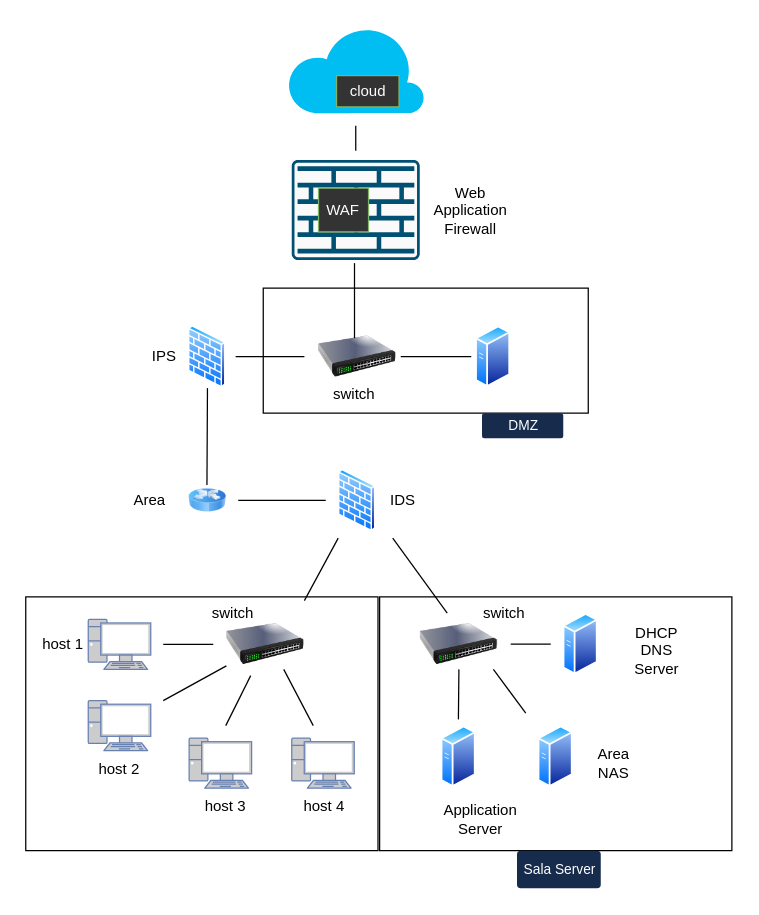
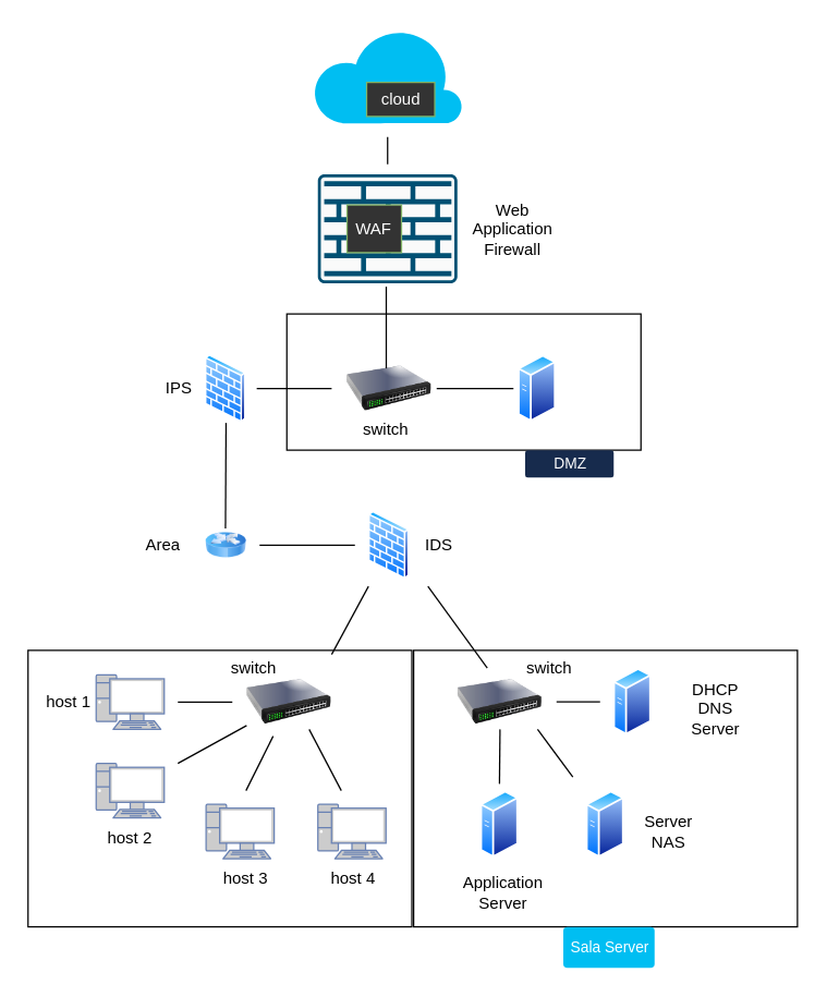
- <mxCell id="33" value="Area&lt;div&gt;NAS&lt;/div&gt;" style="text;html=1;align=center;verticalAlign=middle;whiteSpace=wrap;rounded=0;" vertex="1" parent="1"><mxGeometry x="470" y="600" width="40.5" height="20" as="geometry" /></mxCell>
+ <mxCell id="33" value="Server&lt;div&gt;NAS&lt;/div&gt;" style="text;html=1;align=center;verticalAlign=middle;whiteSpace=wrap;rounded=0;" vertex="1" parent="1"><mxGeometry x="470" y="600" width="40.5" height="20" as="geometry" /></mxCell>
- <mxCell id="34" value="Application Server" style="text;html=1;align=center;verticalAlign=middle;whiteSpace=wrap;rounded=0;" vertex="1" parent="1"><mxGeometry x="354" y="640" width="60" height="30" as="geometry" /></mxCell>
+ <mxCell id="34" value="Application Server" style="text;html=1;align=center;verticalAlign=middle;whiteSpace=wrap;rounded=0;" vertex="1" parent="1"><mxGeometry x="339" y="640" width="60" height="30" as="geometry" /></mxCell>
- <mxCell id="49" value="Sala Server" style="rounded=1;arcSize=10;fillColor=#172B4D;strokeColor=none;html=1;fontSize=11;align=center;fontColor=#ffffff;fontStyle=0;fontSize=11;sketch=0;" vertex="1" parent="1"><mxGeometry x="413" y="680" width="67" height="30" as="geometry" /></mxCell>
+ <mxCell id="49" value="Sala Server" style="rounded=1;arcSize=10;fillColor=#00bef2;strokeColor=none;html=1;fontSize=11;align=center;fontColor=#ffffff;fontStyle=0;fontSize=11;sketch=0;" vertex="1" parent="1"><mxGeometry x="413" y="680" width="67" height="30" as="geometry" /></mxCell>
